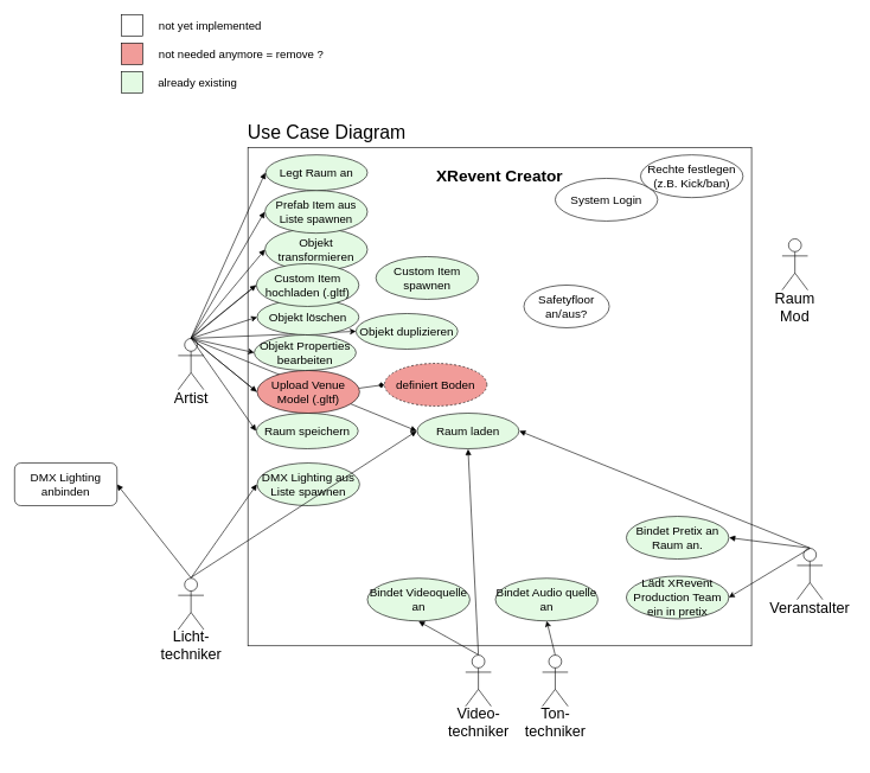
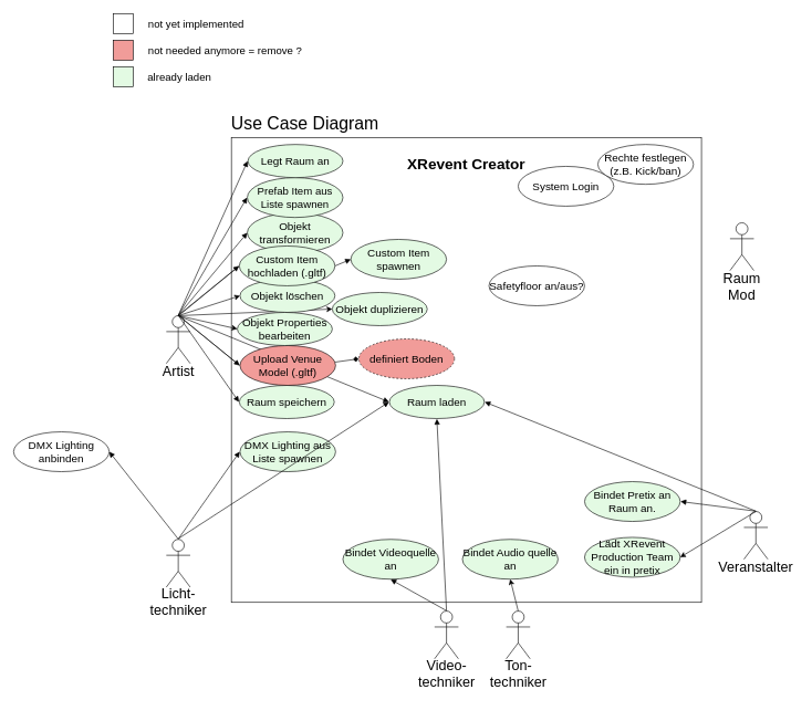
- <mxCell id="69" value="&lt;div&gt;already existing&lt;br&gt;&lt;/div&gt;" style="text;html=1;strokeColor=none;fillColor=none;align=left;verticalAlign=middle;whiteSpace=wrap;rounded=0;fontSize=16;fontFamily=Helvetica;" vertex="1" parent="1"><mxGeometry x="220" y="100" width="263" height="30" as="geometry" /></mxCell>
+ <mxCell id="69" value="&lt;div&gt;already laden&lt;br&gt;&lt;/div&gt;" style="text;html=1;strokeColor=none;fillColor=none;align=left;verticalAlign=middle;whiteSpace=wrap;rounded=0;fontSize=16;fontFamily=Helvetica;" vertex="1" parent="1"><mxGeometry x="220" y="100" width="263" height="30" as="geometry" /></mxCell>
+ <mxCell id="52" value="" style="html=1;jettySize=18;whiteSpace=wrap;fontSize=13;strokeOpacity=100;rounded=0;startArrow=none;endArrow=block;endFill=1;exitX=1;exitY=0.5;entryX=0;entryY=0.5;lucidId=JT-E1gN6V00~;entryDx=0;entryDy=0;exitDx=0;exitDy=0;" edge="1" parent="1" source="55" target="3"><mxGeometry width="100" height="100" relative="1" as="geometry"><Array as="points" /><mxPoint x="278" y="484.496" as="sourcePoint" /><mxPoint x="379.568" y="417" as="targetPoint" /></mxGeometry></mxCell>
- <mxCell id="60" value="&lt;font face=&quot;Helvetica&quot;&gt;Safetyfloor an/aus?&lt;/font&gt;" style="html=1;overflow=block;blockSpacing=1;whiteSpace=wrap;ellipse;fontSize=16.5;fontFamily=Arimo;fontColor=default;spacing=0;strokeOpacity=100;fillOpacity=100;fillColor=#ffffff;lucidId=JT-E9~Z5D_un;" vertex="1" parent="1"><mxGeometry x="736" y="400" width="120" height="60" as="geometry" /></mxCell>
+ <mxCell id="60" value="&lt;font face=&quot;Helvetica&quot;&gt;Safetyfloor an/aus?&lt;/font&gt;" style="html=1;overflow=block;blockSpacing=1;whiteSpace=wrap;ellipse;fontSize=16.5;fontFamily=Arimo;fontColor=default;spacing=0;strokeOpacity=100;fillOpacity=100;fillColor=#ffffff;lucidId=JT-E9~Z5D_un;" vertex="1" parent="1"><mxGeometry x="736" y="400" width="144" height="60" as="geometry" /></mxCell>
- <mxCell id="61" value="&lt;font face=&quot;Helvetica&quot;&gt;DMX Lighting anbinden&lt;/font&gt;" style="html=1;overflow=block;blockSpacing=1;whiteSpace=wrap;fontSize=16.5;fontFamily=Arimo;fontColor=default;spacing=0;strokeOpacity=100;fillOpacity=100;fillColor=#FFFFFF;lucidId=JT-EhDmkxBCD;rounded=1;" vertex="1" parent="1"><mxGeometry x="20" y="650" width="144" height="60" as="geometry" /></mxCell>
+ <mxCell id="61" value="&lt;font face=&quot;Helvetica&quot;&gt;DMX Lighting anbinden&lt;/font&gt;" style="html=1;overflow=block;blockSpacing=1;whiteSpace=wrap;ellipse;fontSize=16.5;fontFamily=Arimo;fontColor=default;spacing=0;strokeOpacity=100;fillOpacity=100;fillColor=#FFFFFF;lucidId=JT-EhDmkxBCD;" vertex="1" parent="1"><mxGeometry x="20" y="650" width="144" height="60" as="geometry" /></mxCell>
